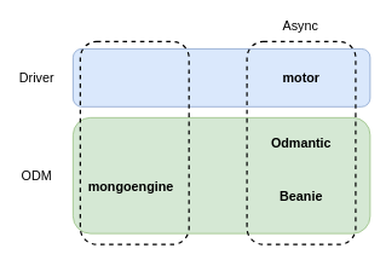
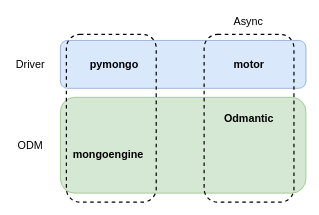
+ <mxCell id="3" value="&lt;font style=&quot;font-size: 18px&quot;&gt;pymongo&lt;/font&gt;" style="text;html=1;strokeColor=none;fillColor=none;align=center;verticalAlign=middle;whiteSpace=wrap;rounded=0;fontStyle=1" vertex="1" parent="1"><mxGeometry x="160" y="92" width="60" height="30" as="geometry" /></mxCell>
- <mxCell id="8" value="&lt;font style=&quot;font-size: 18px&quot;&gt;Beanie&lt;/font&gt;" style="text;html=1;strokeColor=none;fillColor=none;align=center;verticalAlign=middle;whiteSpace=wrap;rounded=0;fontStyle=1" vertex="1" parent="1"><mxGeometry x="385" y="257" width="60" height="30" as="geometry" /></mxCell>
